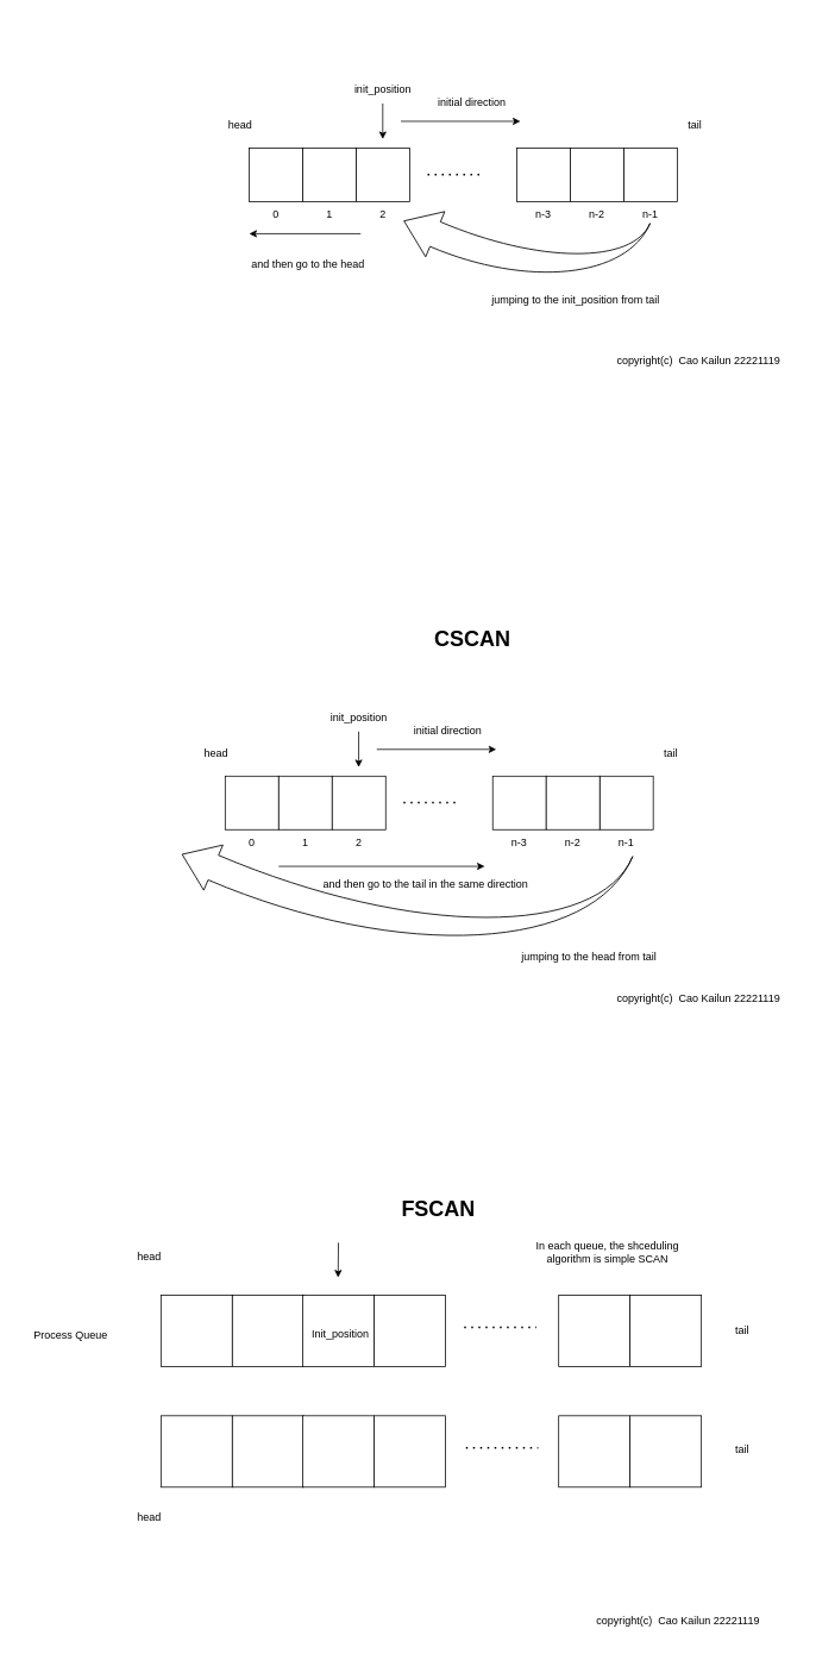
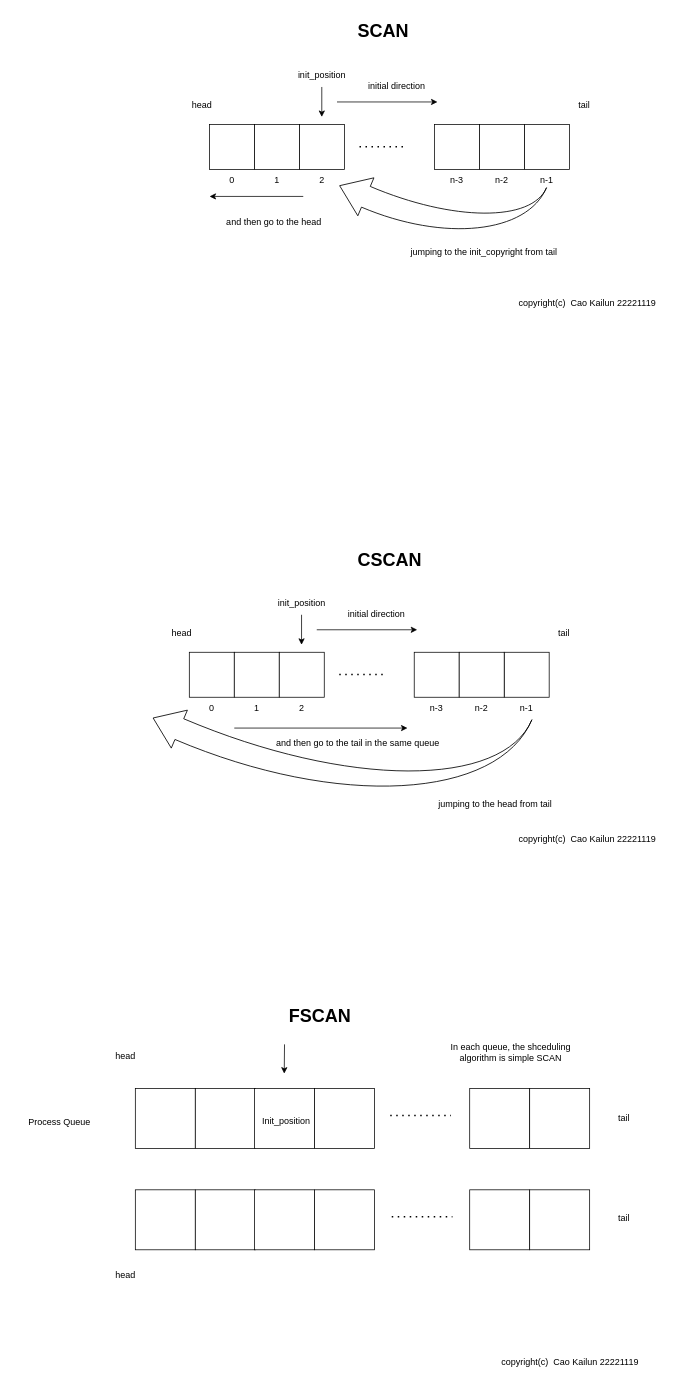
+ <mxCell id="25" value="&lt;h1 style=&quot;margin-top: 0px;&quot;&gt;SCAN&lt;/h1&gt;" style="text;html=1;whiteSpace=wrap;overflow=hidden;rounded=0;" parent="1" vertex="1"><mxGeometry x="475" y="20" width="121" height="49" as="geometry" /></mxCell>
- <mxCell id="24" value="and then go to the head" style="text;html=1;align=center;verticalAlign=middle;whiteSpace=wrap;rounded=0;" parent="1" vertex="1"><mxGeometry x="262" y="280" width="166" height="30" as="geometry" /></mxCell>
+ <mxCell id="24" value="and then go to the head" style="text;html=1;align=center;verticalAlign=middle;whiteSpace=wrap;rounded=0;" parent="1" vertex="1"><mxGeometry x="282" y="280" width="166" height="30" as="geometry" /></mxCell>
- <mxCell id="22" value="jumping to the init_position from tail&amp;nbsp;" style="text;html=1;align=center;verticalAlign=middle;whiteSpace=wrap;rounded=0;" parent="1" vertex="1"><mxGeometry x="487" y="321" width="319.61" height="30" as="geometry" /></mxCell>
+ <mxCell id="22" value="jumping to the init_copyright from tail&amp;nbsp;" style="text;html=1;align=center;verticalAlign=middle;whiteSpace=wrap;rounded=0;" parent="1" vertex="1"><mxGeometry x="487" y="321" width="319.61" height="30" as="geometry" /></mxCell>
- <mxCell id="49" value="&lt;h1 style=&quot;margin-top: 0px;&quot;&gt;CSCAN&lt;/h1&gt;" style="text;html=1;whiteSpace=wrap;overflow=hidden;rounded=0;" parent="1" vertex="1"><mxGeometry x="485" y="695" width="121" height="49" as="geometry" /></mxCell>
+ <mxCell id="49" value="&lt;h1 style=&quot;margin-top: 0px;&quot;&gt;CSCAN&lt;/h1&gt;" style="text;html=1;whiteSpace=wrap;overflow=hidden;rounded=0;" parent="1" vertex="1"><mxGeometry x="475" y="725" width="121" height="49" as="geometry" /></mxCell>
- <mxCell id="48" value="and then go to the tail in the same direction" style="text;html=1;align=center;verticalAlign=middle;whiteSpace=wrap;rounded=0;" parent="1" vertex="1"><mxGeometry x="341.84" y="976" width="270.16" height="30" as="geometry" /></mxCell>
+ <mxCell id="48" value="and then go to the tail in the same queue" style="text;html=1;align=center;verticalAlign=middle;whiteSpace=wrap;rounded=0;" parent="1" vertex="1"><mxGeometry x="341.84" y="976" width="270.16" height="30" as="geometry" /></mxCell>
- <mxCell id="52" value="&lt;h1 style=&quot;margin-top: 0px;&quot;&gt;FSCAN&lt;/h1&gt;" style="text;html=1;whiteSpace=wrap;overflow=hidden;rounded=0;" parent="1" vertex="1"><mxGeometry x="448" y="1334" width="121" height="49" as="geometry" /></mxCell>
+ <mxCell id="52" value="&lt;h1 style=&quot;margin-top: 0px;&quot;&gt;FSCAN&lt;/h1&gt;" style="text;html=1;whiteSpace=wrap;overflow=hidden;rounded=0;" parent="1" vertex="1"><mxGeometry x="383" y="1334" width="121" height="49" as="geometry" /></mxCell>
